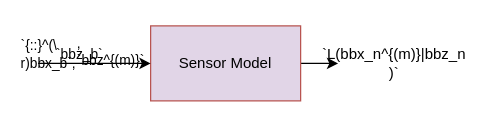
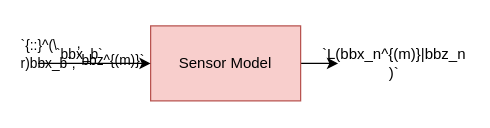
- <mxCell id="4" value="&lt;div style=&quot;text-align: left&quot;&gt;&lt;span style=&quot;font-family: &amp;#34;arial&amp;#34; , &amp;#34;helvetica&amp;#34; , sans-serif ; font-size: 11px&quot;&gt;`bbz_b`&amp;nbsp;&lt;/span&gt;&lt;/div&gt;&lt;font&gt;&lt;div style=&quot;text-align: left ; font-size: 11px&quot;&gt;&lt;br&gt;&lt;/div&gt;&lt;/font&gt;" style="text;html=1;strokeColor=none;fillColor=none;align=center;verticalAlign=middle;whiteSpace=wrap;rounded=0;" vertex="1" parent="1"><mxGeometry x="50" y="38.75" width="30" height="20" as="geometry" /></mxCell>
+ <mxCell id="4" value="&lt;div style=&quot;text-align: left&quot;&gt;&lt;span style=&quot;font-family: &amp;#34;arial&amp;#34; , &amp;#34;helvetica&amp;#34; , sans-serif ; font-size: 11px&quot;&gt;`bbx_b`&amp;nbsp;&lt;/span&gt;&lt;/div&gt;&lt;font&gt;&lt;div style=&quot;text-align: left ; font-size: 11px&quot;&gt;&lt;br&gt;&lt;/div&gt;&lt;/font&gt;" style="text;html=1;strokeColor=none;fillColor=none;align=center;verticalAlign=middle;whiteSpace=wrap;rounded=0;" vertex="1" parent="1"><mxGeometry x="50" y="38.75" width="30" height="20" as="geometry" /></mxCell>
- <mxCell id="3" value="Sensor Model" style="rounded=0;whiteSpace=wrap;html=1;fillColor=#e1d5e7;strokeColor=#b85450;" vertex="1" parent="1"><mxGeometry x="120" y="20" width="120" height="60" as="geometry" /></mxCell>
+ <mxCell id="3" value="Sensor Model" style="rounded=0;whiteSpace=wrap;html=1;fillColor=#f8cecc;strokeColor=#b85450;" vertex="1" parent="1"><mxGeometry x="120" y="20" width="120" height="60" as="geometry" /></mxCell>
